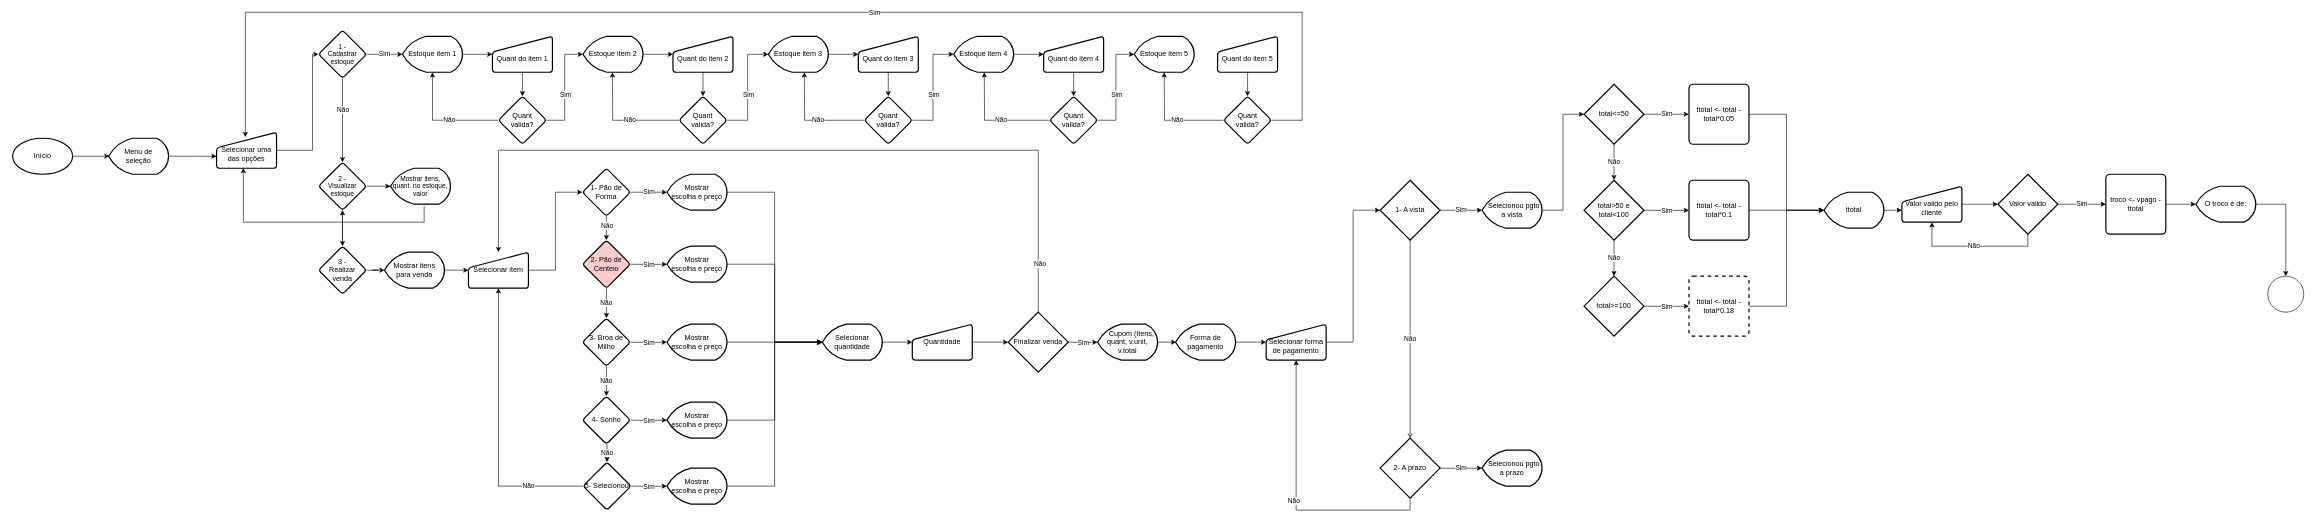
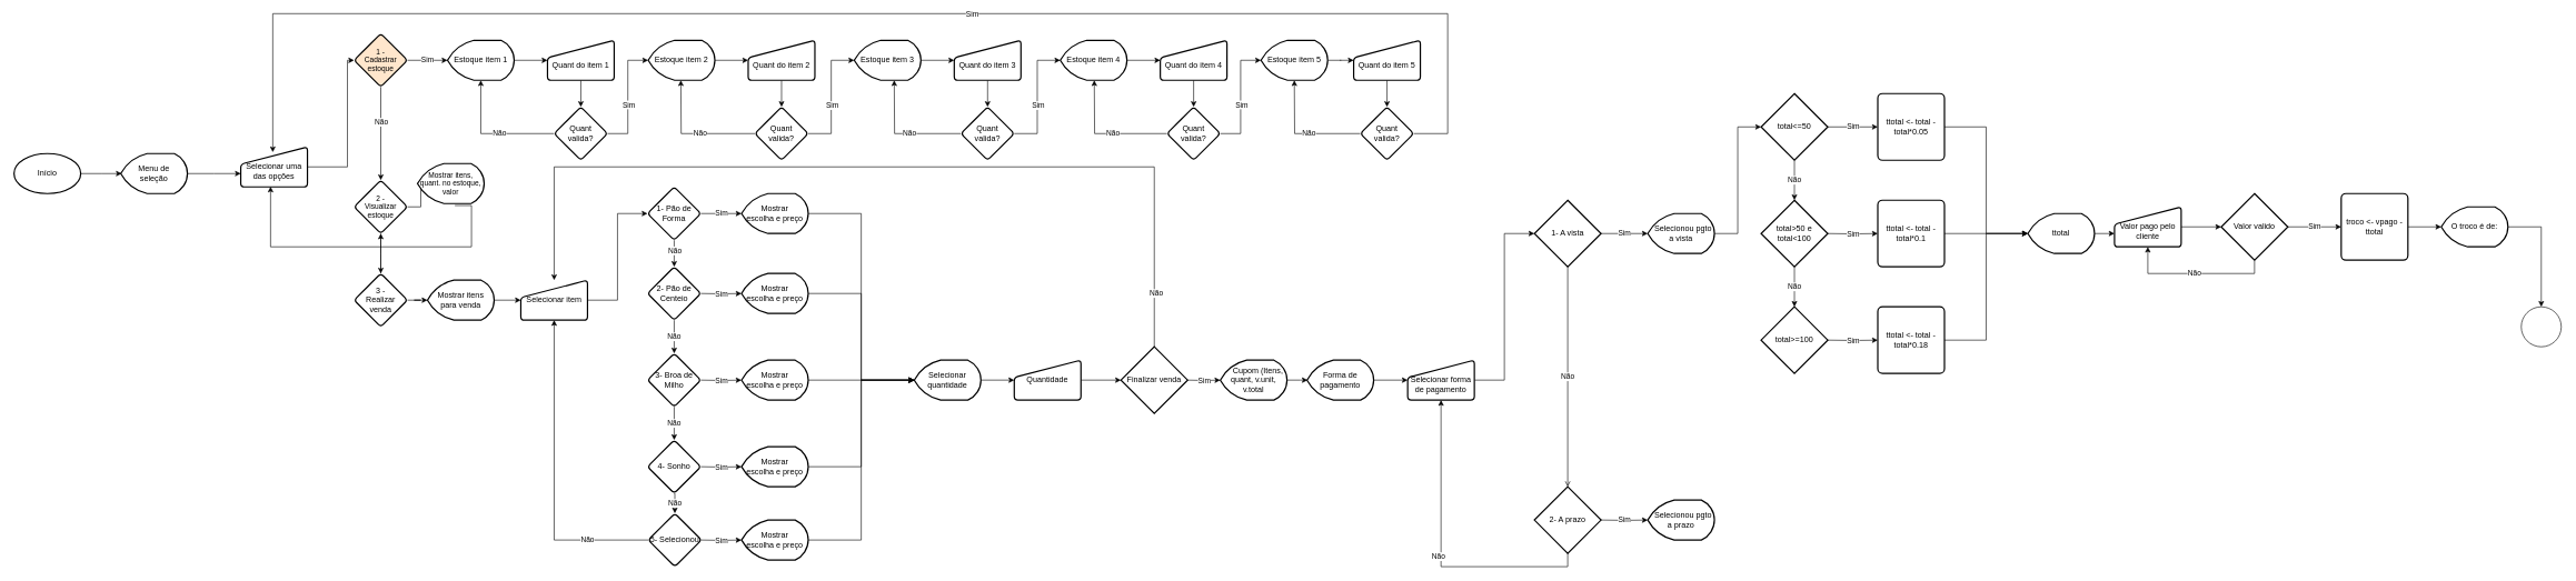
- <mxCell id="11" value="1 -&lt;br style=&quot;font-size: 11px;&quot;&gt;Cadastrar&lt;br style=&quot;font-size: 11px;&quot;&gt;estoque" style="rhombus;whiteSpace=wrap;html=1;strokeWidth=2;rounded=1;arcSize=11;fontSize=11;" vertex="1" parent="1"><mxGeometry x="530" y="50" width="80" height="80" as="geometry" /></mxCell>
+ <mxCell id="11" value="1 -&lt;br style=&quot;font-size: 11px;&quot;&gt;Cadastrar&lt;br style=&quot;font-size: 11px;&quot;&gt;estoque" style="rhombus;whiteSpace=wrap;html=1;strokeWidth=2;rounded=1;arcSize=11;fontSize=11;fillColor=#ffe6cc;" vertex="1" parent="1"><mxGeometry x="530" y="50" width="80" height="80" as="geometry" /></mxCell>
+ <mxCell id="28" value="" style="edgeStyle=orthogonalEdgeStyle;rounded=0;orthogonalLoop=1;jettySize=auto;html=1;" edge="1" parent="1" source="29" target="31"><mxGeometry relative="1" as="geometry" /></mxCell>
- <mxCell id="61" value="Mostrar itens, quant. no estoque, valor" style="strokeWidth=2;html=1;shape=mxgraph.flowchart.display;whiteSpace=wrap;fontSize=11;" vertex="1" parent="1"><mxGeometry x="650" y="280" width="100" height="60" as="geometry" /></mxCell>
+ <mxCell id="61" value="Mostrar itens, quant. no estoque, valor" style="strokeWidth=2;html=1;shape=mxgraph.flowchart.display;whiteSpace=wrap;fontSize=11;" vertex="1" parent="1"><mxGeometry x="625" y="245" width="100" height="60" as="geometry" /></mxCell>
- <mxCell id="135" value="&lt;br&gt;Valor valido pelo cliente" style="html=1;strokeWidth=2;shape=manualInput;whiteSpace=wrap;rounded=1;size=26;arcSize=11;" vertex="1" parent="1"><mxGeometry x="3170" y="310" width="100" height="60" as="geometry" /></mxCell>
+ <mxCell id="135" value="&lt;br&gt;Valor pago pelo cliente" style="html=1;strokeWidth=2;shape=manualInput;whiteSpace=wrap;rounded=1;size=26;arcSize=11;" vertex="1" parent="1"><mxGeometry x="3170" y="310" width="100" height="60" as="geometry" /></mxCell>
- <mxCell id="74" value="2- Pão de&lt;br&gt;Centeio" style="rhombus;whiteSpace=wrap;html=1;strokeWidth=2;rounded=1;arcSize=11;fillColor=#f8cecc;" vertex="1" parent="1"><mxGeometry x="970" y="400" width="80" height="80" as="geometry" /></mxCell>
+ <mxCell id="74" value="2- Pão de&lt;br&gt;Centeio" style="rhombus;whiteSpace=wrap;html=1;strokeWidth=2;rounded=1;arcSize=11;" vertex="1" parent="1"><mxGeometry x="970" y="400" width="80" height="80" as="geometry" /></mxCell>
- <mxCell id="131" value="ttotal &amp;lt;- total -total*0.18" style="rounded=1;whiteSpace=wrap;html=1;absoluteArcSize=1;arcSize=14;strokeWidth=2;dashed=1;" vertex="1" parent="1"><mxGeometry x="2815" y="460" width="100" height="100" as="geometry" /></mxCell>
+ <mxCell id="131" value="ttotal &amp;lt;- total -total*0.18" style="rounded=1;whiteSpace=wrap;html=1;absoluteArcSize=1;arcSize=14;strokeWidth=2;" vertex="1" parent="1"><mxGeometry x="2815" y="460" width="100" height="100" as="geometry" /></mxCell>
